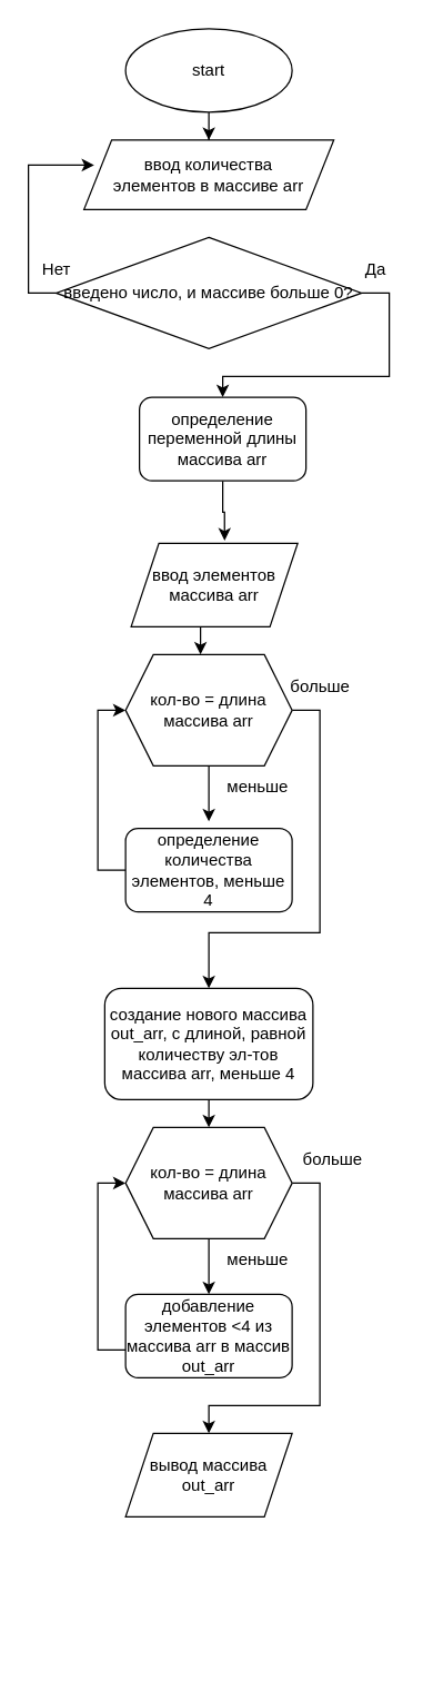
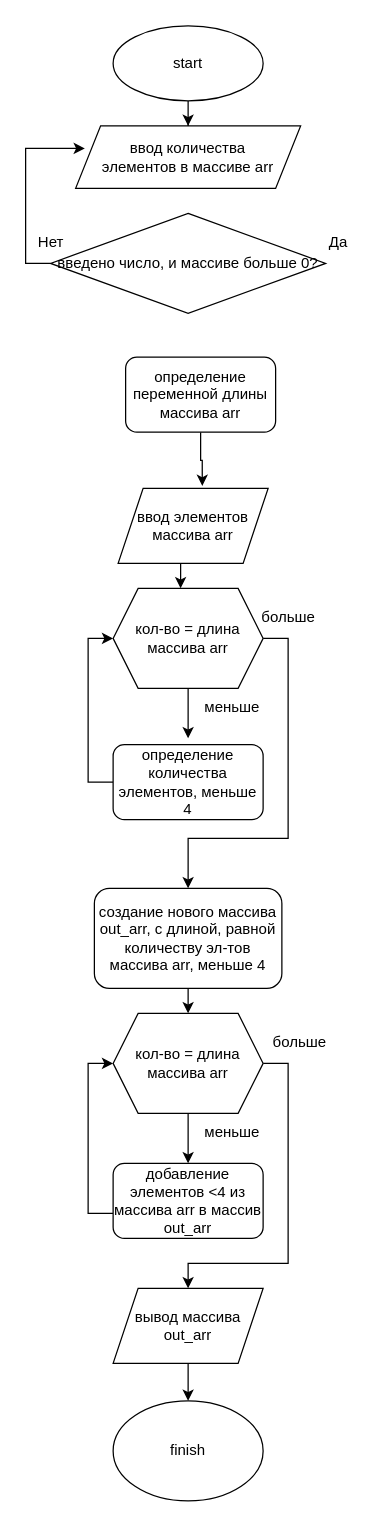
- <mxCell id="9" style="edgeStyle=orthogonalEdgeStyle;rounded=0;orthogonalLoop=1;jettySize=auto;html=1;exitX=1;exitY=0.5;exitDx=0;exitDy=0;entryX=0.5;entryY=0;entryDx=0;entryDy=0;" edge="1" parent="1" source="10" target="8"><mxGeometry relative="1" as="geometry" /></mxCell>
+ <mxCell id="29" value="" style="edgeStyle=orthogonalEdgeStyle;rounded=0;orthogonalLoop=1;jettySize=auto;html=1;" edge="1" parent="1" source="30" target="32"><mxGeometry relative="1" as="geometry" /></mxCell>
+ <mxCell id="32" value="finish" style="ellipse;whiteSpace=wrap;html=1;" vertex="1" parent="1"><mxGeometry x="90" y="1120" width="120" height="80" as="geometry" /></mxCell>
